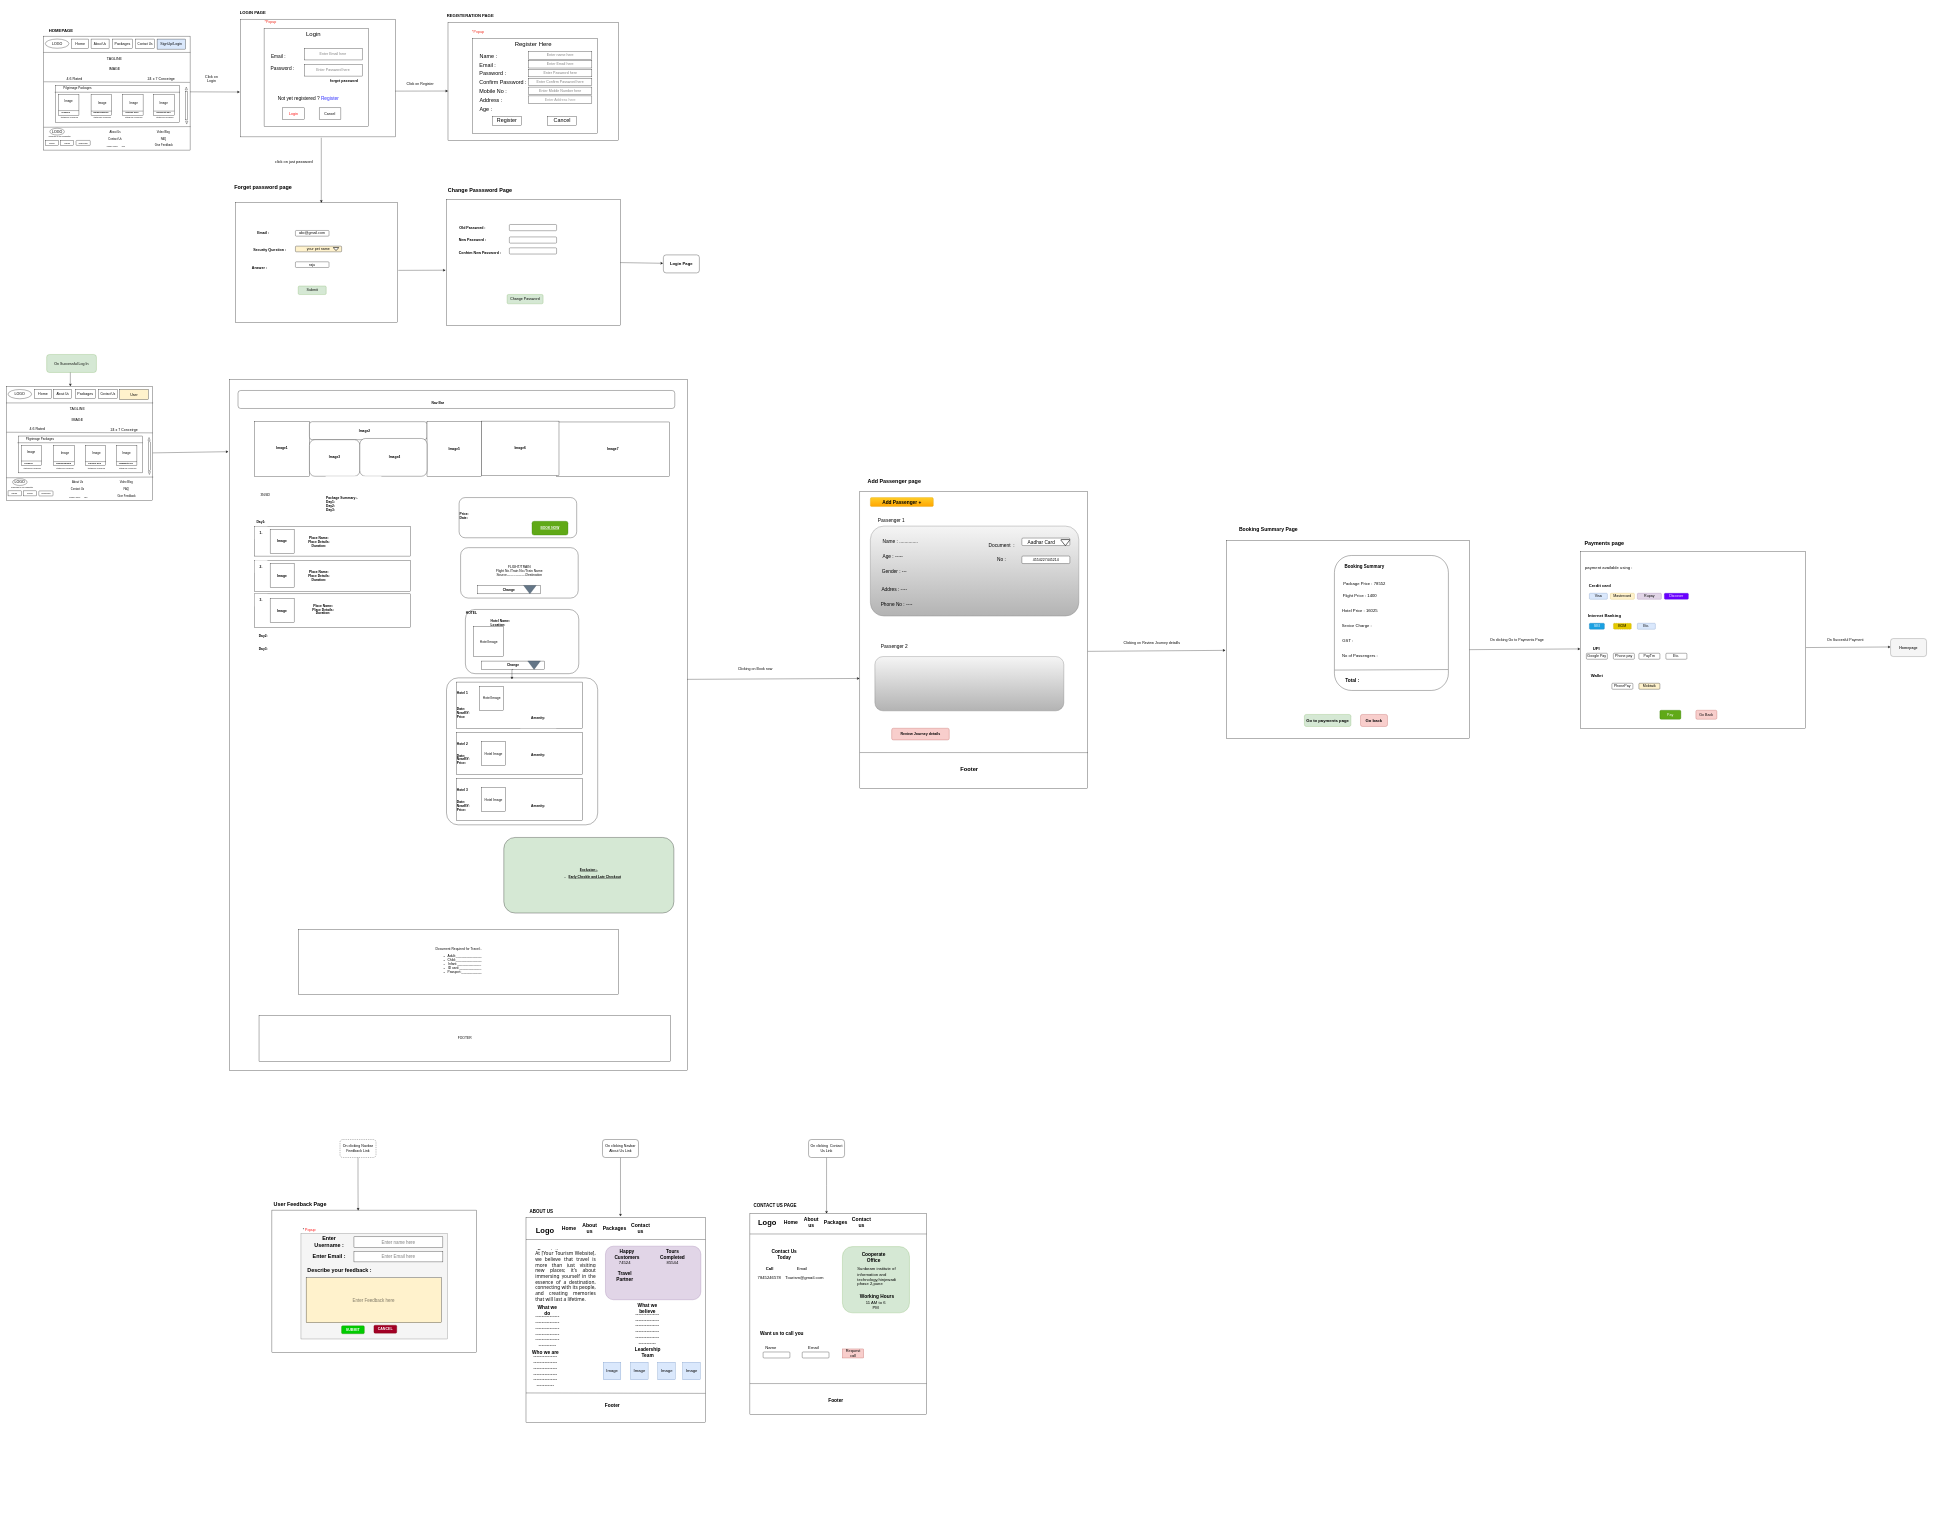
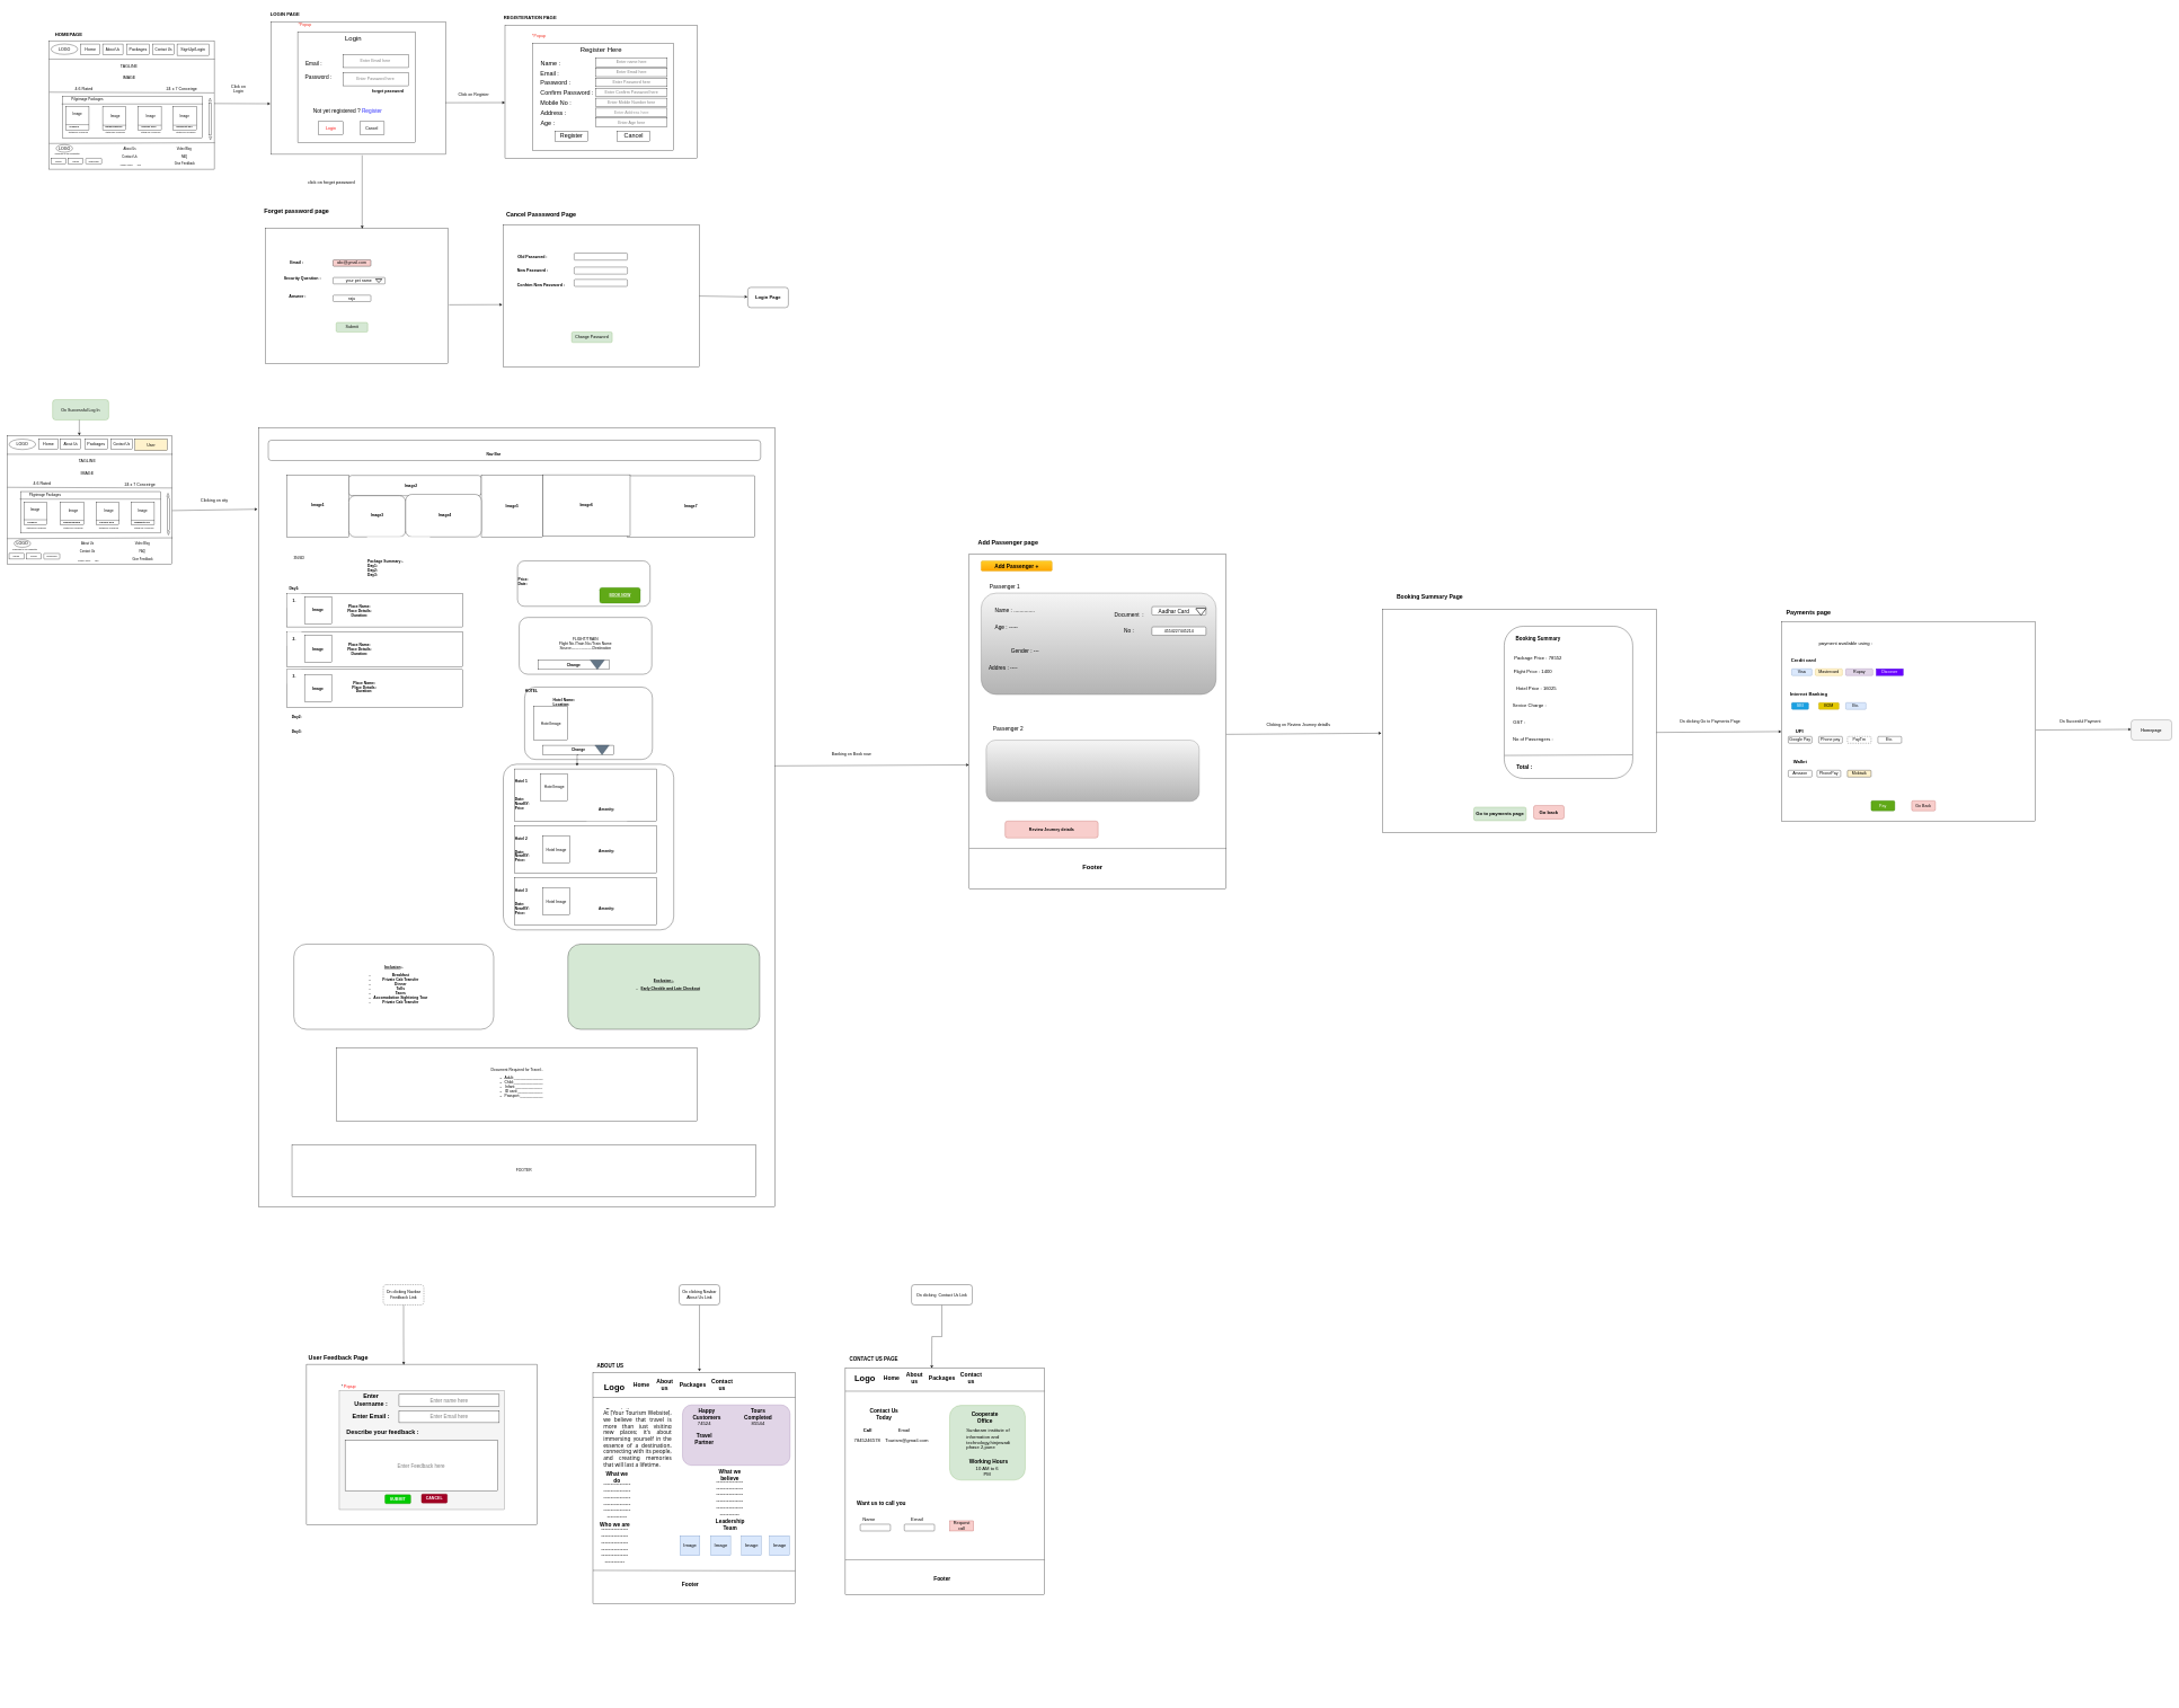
- <mxCell id="7" value="SignUp/Login" style="rounded=0;whiteSpace=wrap;html=1;movable=1;resizable=1;rotatable=1;deletable=1;editable=1;locked=0;connectable=1;fillColor=#dae8fc;" vertex="1" parent="4"><mxGeometry x="378.835" y="9.776" width="95.021" height="33.517" as="geometry" /></mxCell>
+ <mxCell id="7" value="SignUp/Login" style="rounded=0;whiteSpace=wrap;html=1;movable=1;resizable=1;rotatable=1;deletable=1;editable=1;locked=0;connectable=1;" vertex="1" parent="4"><mxGeometry x="378.835" y="9.776" width="95.021" height="33.517" as="geometry" /></mxCell>
+ <mxCell id="162" value="Enter Age here" style="rounded=0;whiteSpace=wrap;html=1;textOpacity=50;" parent="141" vertex="1"><mxGeometry x="309.778" y="299.602" width="210.808" height="25.221" as="geometry" /></mxCell>
- <mxCell id="86" value="&lt;font style=&quot;font-size: 13px;&quot;&gt;click on just password&lt;/font&gt;" style="text;html=1;align=center;verticalAlign=middle;resizable=0;points=[];autosize=1;strokeColor=none;fillColor=none;" vertex="1" parent="2"><mxGeometry x="750.95" y="503" width="157" height="28" as="geometry" /></mxCell>
+ <mxCell id="86" value="&lt;font style=&quot;font-size: 13px;&quot;&gt;click on forget password&lt;/font&gt;" style="text;html=1;align=center;verticalAlign=middle;resizable=0;points=[];autosize=1;strokeColor=none;fillColor=none;" vertex="1" parent="2"><mxGeometry x="750.95" y="503" width="157" height="28" as="geometry" /></mxCell>
- <mxCell id="171" value="&lt;b&gt;&lt;font style=&quot;font-size: 18px;&quot;&gt;Change Passsword Page&lt;/font&gt;&lt;/b&gt;" style="text;strokeColor=none;align=center;fillColor=none;html=1;verticalAlign=middle;whiteSpace=wrap;rounded=0;" vertex="1" parent="166"><mxGeometry width="240" height="31.108" as="geometry" /></mxCell>
+ <mxCell id="171" value="&lt;b&gt;&lt;font style=&quot;font-size: 18px;&quot;&gt;Cancel Passsword Page&lt;/font&gt;&lt;/b&gt;" style="text;strokeColor=none;align=center;fillColor=none;html=1;verticalAlign=middle;whiteSpace=wrap;rounded=0;" vertex="1" parent="166"><mxGeometry width="240" height="31.108" as="geometry" /></mxCell>
- <mxCell id="80" value="abc@gmail.com" style="rounded=1;whiteSpace=wrap;html=1;" vertex="1" parent="74"><mxGeometry x="205.352" y="156.594" width="112.01" height="18.981" as="geometry" /></mxCell>
+ <mxCell id="80" value="abc@gmail.com" style="rounded=1;whiteSpace=wrap;html=1;fillColor=#f8cecc;" vertex="1" parent="74"><mxGeometry x="205.352" y="156.594" width="112.01" height="18.981" as="geometry" /></mxCell>
- <mxCell id="81" value="your pet name" style="rounded=1;whiteSpace=wrap;html=1;fillColor=#fff2cc;" vertex="1" parent="74"><mxGeometry x="205.352" y="208.792" width="154.014" height="18.981" as="geometry" /></mxCell>
+ <mxCell id="81" value="your pet name" style="rounded=1;whiteSpace=wrap;html=1;" vertex="1" parent="74"><mxGeometry x="205.352" y="208.792" width="154.014" height="18.981" as="geometry" /></mxCell>
- <mxCell id="78" value="&lt;b&gt;Security Question :&lt;/b&gt;" style="text;strokeColor=none;align=center;fillColor=none;html=1;verticalAlign=middle;whiteSpace=wrap;rounded=0;" vertex="1" parent="74"><mxGeometry x="58" y="208.79" width="124.02" height="28.47" as="geometry" /></mxCell>
+ <mxCell id="78" value="&lt;b&gt;Security Question :&lt;/b&gt;" style="text;strokeColor=none;align=center;fillColor=none;html=1;verticalAlign=middle;whiteSpace=wrap;rounded=0;" vertex="1" parent="74"><mxGeometry x="53" y="198.79" width="124.02" height="28.47" as="geometry" /></mxCell>
- <mxCell id="79" value="&lt;b&gt;Answer :&amp;nbsp;&lt;/b&gt;" style="text;strokeColor=none;align=center;fillColor=none;html=1;verticalAlign=middle;whiteSpace=wrap;rounded=0;" vertex="1" parent="74"><mxGeometry x="55.006" y="266.5" width="65.339" height="28.472" as="geometry" /></mxCell>
+ <mxCell id="79" value="&lt;b&gt;Answer :&amp;nbsp;&lt;/b&gt;" style="text;strokeColor=none;align=center;fillColor=none;html=1;verticalAlign=middle;whiteSpace=wrap;rounded=0;" vertex="1" parent="74"><mxGeometry x="70.006" y="251.5" width="65.339" height="28.472" as="geometry" /></mxCell>
+ <mxCell id="377" value="Clicking on city" style="text;html=1;align=center;verticalAlign=middle;resizable=0;points=[];autosize=1;strokeColor=none;fillColor=none;" vertex="1" parent="1"><mxGeometry x="584" y="1467" width="98" height="26" as="geometry" /></mxCell>
- <mxCell id="399" value="&lt;font style=&quot;font-size: 14px;&quot;&gt;payment available using :&lt;/font&gt;" style="text;strokeColor=none;align=center;fillColor=none;html=1;verticalAlign=middle;whiteSpace=wrap;rounded=0;" vertex="1" parent="396"><mxGeometry x="10" y="80" width="170" height="30" as="geometry" /></mxCell>
+ <mxCell id="399" value="&lt;font style=&quot;font-size: 14px;&quot;&gt;payment available using :&lt;/font&gt;" style="text;strokeColor=none;align=center;fillColor=none;html=1;verticalAlign=middle;whiteSpace=wrap;rounded=0;" vertex="1" parent="396"><mxGeometry x="105" y="90" width="170" height="30" as="geometry" /></mxCell>
- <mxCell id="362" value="&lt;span style=&quot;font-size: 16px;&quot;&gt;Gender : ---&lt;/span&gt;" style="text;strokeColor=none;align=center;fillColor=none;html=1;verticalAlign=middle;whiteSpace=wrap;rounded=0;fontSize=18;" vertex="1" parent="354"><mxGeometry x="70" y="300" width="90" height="30" as="geometry" /></mxCell>
+ <mxCell id="362" value="&lt;span style=&quot;font-size: 16px;&quot;&gt;Gender : ---&lt;/span&gt;" style="text;strokeColor=none;align=center;fillColor=none;html=1;verticalAlign=middle;whiteSpace=wrap;rounded=0;fontSize=18;" vertex="1" parent="354"><mxGeometry x="120" y="320" width="90" height="30" as="geometry" /></mxCell>
- <mxCell id="364" value="&lt;span style=&quot;font-size: 16px;&quot;&gt;Addres : ----&lt;/span&gt;" style="text;strokeColor=none;align=center;fillColor=none;html=1;verticalAlign=middle;whiteSpace=wrap;rounded=0;fontSize=18;" vertex="1" parent="354"><mxGeometry x="70" y="360" width="90" height="30" as="geometry" /></mxCell>
+ <mxCell id="364" value="&lt;span style=&quot;font-size: 16px;&quot;&gt;Addres : ----&lt;/span&gt;" style="text;strokeColor=none;align=center;fillColor=none;html=1;verticalAlign=middle;whiteSpace=wrap;rounded=0;fontSize=18;" vertex="1" parent="354"><mxGeometry x="55" y="370" width="90" height="30" as="geometry" /></mxCell>
- <mxCell id="404" value="Discover" style="rounded=1;whiteSpace=wrap;html=1;fillColor=#6a00ff;strokeColor=#3700CC;fontColor=#ffffff;" vertex="1" parent="396"><mxGeometry x="280" y="180" width="80" height="20" as="geometry" /></mxCell>
+ <mxCell id="404" value="Discover" style="whiteSpace=wrap;html=1;fillColor=#6a00ff;strokeColor=#3700CC;fontColor=#ffffff;rounded=0;" vertex="1" parent="396"><mxGeometry x="280" y="180" width="80" height="20" as="geometry" /></mxCell>
- <mxCell id="363" value="&lt;span style=&quot;font-size: 16px;&quot;&gt;Phone No : ----&amp;nbsp;&lt;/span&gt;" style="text;strokeColor=none;align=center;fillColor=none;html=1;verticalAlign=middle;whiteSpace=wrap;rounded=0;fontSize=18;" vertex="1" parent="354"><mxGeometry x="65" y="410" width="120" height="30" as="geometry" /></mxCell>
- <mxCell id="389" value="&lt;font style=&quot;font-size: 14px;&quot;&gt;Hotel Price : 16025&lt;/font&gt;" style="text;strokeColor=none;align=center;fillColor=none;html=1;verticalAlign=middle;whiteSpace=wrap;rounded=0;" vertex="1" parent="380"><mxGeometry x="365" y="270" width="160" height="30" as="geometry" /></mxCell>
+ <mxCell id="389" value="&lt;font style=&quot;font-size: 14px;&quot;&gt;Hotel Price : 16025&lt;/font&gt;" style="text;strokeColor=none;align=center;fillColor=none;html=1;verticalAlign=middle;whiteSpace=wrap;rounded=0;" vertex="1" parent="380"><mxGeometry x="375" y="270" width="160" height="30" as="geometry" /></mxCell>
- <mxCell id="407" value="BOM" style="rounded=1;whiteSpace=wrap;html=1;fillColor=#e3c800;strokeColor=#B09500;fontColor=#000000;dashed=1;" vertex="1" parent="396"><mxGeometry x="110" y="280" width="60" height="20" as="geometry" /></mxCell>
+ <mxCell id="407" value="BOM" style="rounded=1;whiteSpace=wrap;html=1;fillColor=#e3c800;strokeColor=#B09500;fontColor=#000000;" vertex="1" parent="396"><mxGeometry x="110" y="280" width="60" height="20" as="geometry" /></mxCell>
- <mxCell id="412" value="PayTm" style="rounded=1;whiteSpace=wrap;html=1;" vertex="1" parent="396"><mxGeometry x="195" y="380" width="70" height="20" as="geometry" /></mxCell>
+ <mxCell id="412" value="PayTm" style="rounded=1;whiteSpace=wrap;html=1;dashed=1;" vertex="1" parent="396"><mxGeometry x="195" y="380" width="70" height="20" as="geometry" /></mxCell>
- <mxCell id="379" value="Clicking on Book now" style="text;html=1;align=center;verticalAlign=middle;resizable=0;points=[];autosize=1;strokeColor=none;fillColor=none;" vertex="1" parent="1"><mxGeometry x="2450" y="2217" width="133" height="26" as="geometry" /></mxCell>
+ <mxCell id="379" value="Banking on Book now" style="text;html=1;align=center;verticalAlign=middle;resizable=0;points=[];autosize=1;strokeColor=none;fillColor=none;" vertex="1" parent="1"><mxGeometry x="2450" y="2217" width="133" height="26" as="geometry" /></mxCell>
+ <mxCell id="415" value="Amazon" style="rounded=1;whiteSpace=wrap;html=1;" vertex="1" parent="396"><mxGeometry x="20" y="480" width="70" height="20" as="geometry" /></mxCell>
- <mxCell id="384" value="&lt;font style=&quot;font-size: 14px;&quot;&gt;&lt;b&gt;Go to payments page&lt;/b&gt;&lt;/font&gt;" style="rounded=1;whiteSpace=wrap;html=1;fillColor=#d5e8d4;strokeColor=#82b366;" vertex="1" parent="380"><mxGeometry x="260" y="630" width="155" height="40" as="geometry" /></mxCell>
+ <mxCell id="384" value="&lt;font style=&quot;font-size: 14px;&quot;&gt;&lt;b&gt;Go to payments page&lt;/b&gt;&lt;/font&gt;" style="rounded=1;whiteSpace=wrap;html=1;fillColor=#d5e8d4;strokeColor=#82b366;" vertex="1" parent="380"><mxGeometry x="270" y="635" width="155" height="40" as="geometry" /></mxCell>
- <mxCell id="375" value="&lt;b&gt;Review Journey details&lt;/b&gt;" style="rounded=1;whiteSpace=wrap;html=1;fillColor=#f8cecc;strokeColor=#b85450;" vertex="1" parent="354"><mxGeometry x="106" y="839" width="192" height="39" as="geometry" /></mxCell>
+ <mxCell id="375" value="&lt;b&gt;Review Journey details&lt;/b&gt;" style="rounded=1;whiteSpace=wrap;html=1;fillColor=#f8cecc;strokeColor=#b85450;" vertex="1" parent="354"><mxGeometry x="106" y="839" width="275" height="50" as="geometry" /></mxCell>
+ <mxCell id="350" value="&lt;u style=&quot;font-size: 11px;&quot;&gt;Inclusion&lt;/u&gt;:-&lt;div style=&quot;font-size: 11px;&quot;&gt;&lt;ul style=&quot;font-size: 11px;&quot;&gt;&lt;li style=&quot;font-size: 11px;&quot;&gt;Breakfast&lt;/li&gt;&lt;li style=&quot;font-size: 11px;&quot;&gt;Private Cab Transfer&lt;/li&gt;&lt;li style=&quot;font-size: 11px;&quot;&gt;Dinner&lt;/li&gt;&lt;li style=&quot;font-size: 11px;&quot;&gt;Tolls&lt;/li&gt;&lt;li style=&quot;font-size: 11px;&quot;&gt;Taxes&lt;/li&gt;&lt;li style=&quot;font-size: 11px;&quot;&gt;Accomodation Sightining Tour&lt;/li&gt;&lt;li style=&quot;font-size: 11px;&quot;&gt;Private Cab Transfer&lt;/li&gt;&lt;/ul&gt;&lt;/div&gt;" style="rounded=1;whiteSpace=wrap;html=1;fontSize=11;fontStyle=1" vertex="1" parent="245"><mxGeometry x="103.5" y="1526" width="591" height="252" as="geometry" /></mxCell>
- <mxCell id="443" value="On clicking&amp;nbsp; Contact Us Link" style="rounded=1;whiteSpace=wrap;html=1;" vertex="1" parent="1"><mxGeometry x="2695" y="3798" width="120" height="60" as="geometry" /></mxCell>
+ <mxCell id="443" value="On clicking&amp;nbsp; Contact Us Link" style="rounded=1;whiteSpace=wrap;html=1;" vertex="1" parent="1"><mxGeometry x="2695" y="3798" width="180" height="60" as="geometry" /></mxCell>
- <mxCell id="435" value="&lt;font style=&quot;font-size: 15px;&quot;&gt;Enter Feedback here&lt;/font&gt;" style="rounded=0;whiteSpace=wrap;html=1;textOpacity=50;fillColor=#fff2cc;" vertex="1" parent="427"><mxGeometry x="114" y="258" width="451" height="150.01" as="geometry" /></mxCell>
+ <mxCell id="435" value="&lt;font style=&quot;font-size: 15px;&quot;&gt;Enter Feedback here&lt;/font&gt;" style="rounded=0;whiteSpace=wrap;html=1;textOpacity=50;" vertex="1" parent="427"><mxGeometry x="114" y="258" width="451" height="150.01" as="geometry" /></mxCell>
- <mxCell id="464" value="&lt;font style=&quot;font-size: 14px;&quot;&gt;11 AM to 6 PM&lt;/font&gt;" style="text;strokeColor=none;align=center;fillColor=none;html=1;verticalAlign=middle;whiteSpace=wrap;rounded=0;" parent="445" vertex="1"><mxGeometry x="387.387" y="292.017" width="74.497" height="30.105" as="geometry" /></mxCell>
+ <mxCell id="464" value="&lt;font style=&quot;font-size: 14px;&quot;&gt;10 AM to 6 PM&lt;/font&gt;" style="text;strokeColor=none;align=center;fillColor=none;html=1;verticalAlign=middle;whiteSpace=wrap;rounded=0;" parent="445" vertex="1"><mxGeometry x="387.387" y="292.017" width="74.497" height="30.105" as="geometry" /></mxCell>
